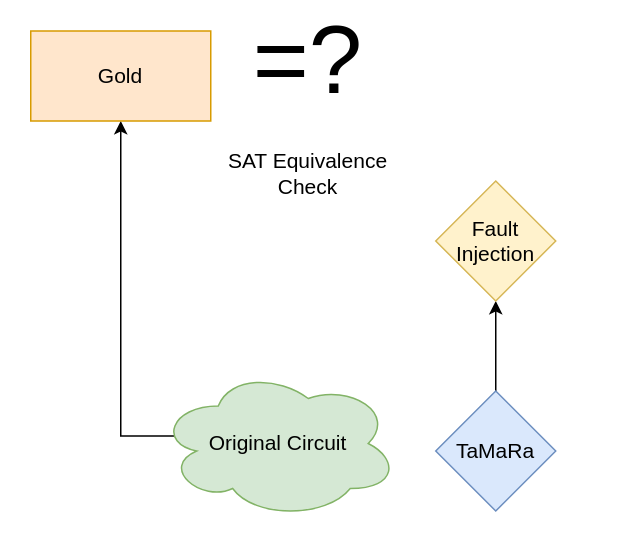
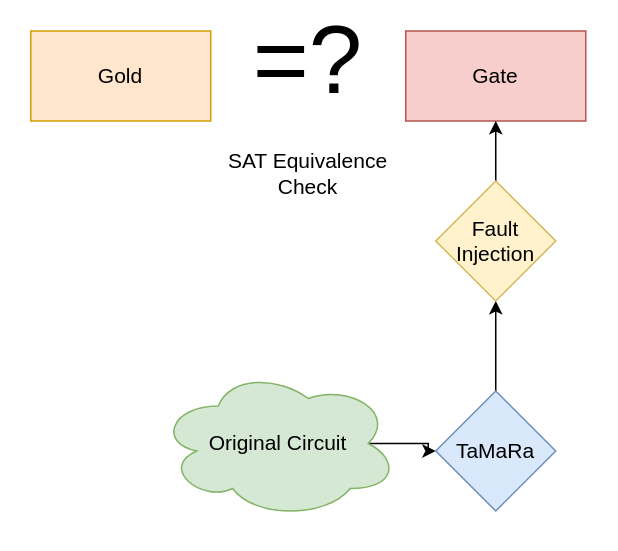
+ <mxCell id="6" value="&lt;font style=&quot;font-size: 14px;&quot;&gt;Gate&lt;/font&gt;" style="rounded=0;whiteSpace=wrap;html=1;fillColor=#f8cecc;strokeColor=#b85450;" vertex="1" parent="1"><mxGeometry x="270" y="20" width="120" height="60" as="geometry" /></mxCell>
+ <mxCell id="9" value="" style="edgeStyle=orthogonalEdgeStyle;rounded=0;orthogonalLoop=1;jettySize=auto;html=1;" edge="1" parent="1" source="10" target="6"><mxGeometry relative="1" as="geometry" /></mxCell>
- <mxCell id="2" style="edgeStyle=orthogonalEdgeStyle;rounded=0;orthogonalLoop=1;jettySize=auto;html=1;exitX=0.07;exitY=0.4;exitDx=0;exitDy=0;exitPerimeter=0;entryX=0.5;entryY=1;entryDx=0;entryDy=0;" edge="1" parent="1" source="4" target="5"><mxGeometry relative="1" as="geometry"><Array as="points"><mxPoint x="80" y="290" /></Array></mxGeometry></mxCell>
+ <mxCell id="3" style="edgeStyle=orthogonalEdgeStyle;rounded=0;orthogonalLoop=1;jettySize=auto;html=1;exitX=0.875;exitY=0.5;exitDx=0;exitDy=0;exitPerimeter=0;entryX=0;entryY=0.5;entryDx=0;entryDy=0;" edge="1" parent="1" source="4" target="8"><mxGeometry relative="1" as="geometry" /></mxCell>
